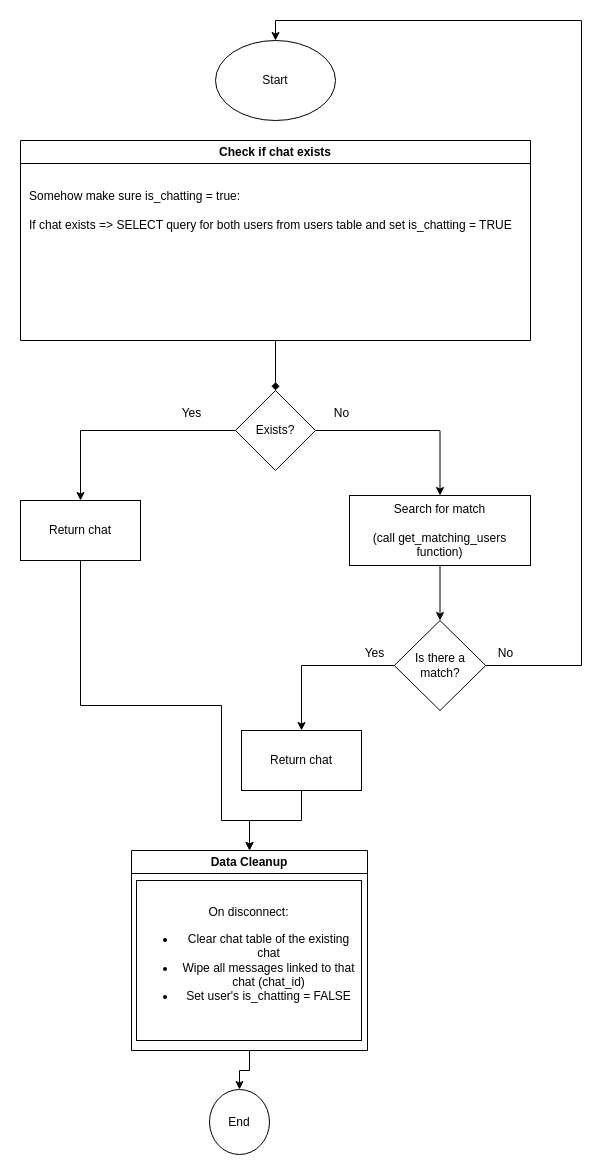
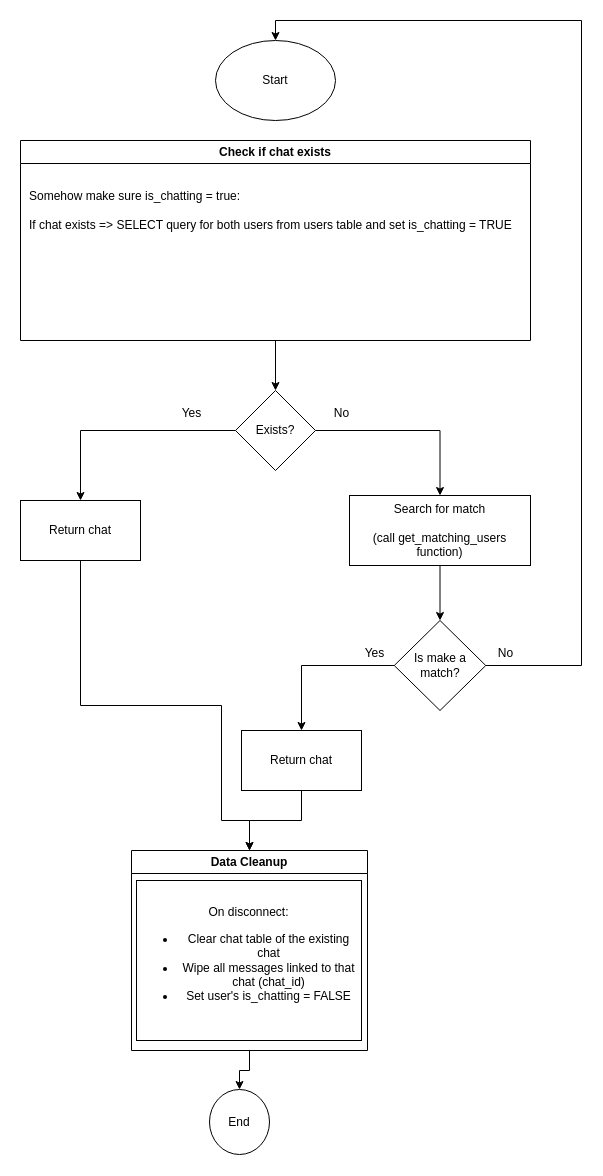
- <mxCell id="3" style="edgeStyle=orthogonalEdgeStyle;rounded=0;orthogonalLoop=1;jettySize=auto;html=1;exitX=0.5;exitY=1;exitDx=0;exitDy=0;entryX=0.5;entryY=0;entryDx=0;entryDy=0;endArrow=diamond;" edge="1" parent="1" source="4" target="8"><mxGeometry relative="1" as="geometry" /></mxCell>
+ <mxCell id="3" style="edgeStyle=orthogonalEdgeStyle;rounded=0;orthogonalLoop=1;jettySize=auto;html=1;exitX=0.5;exitY=1;exitDx=0;exitDy=0;entryX=0.5;entryY=0;entryDx=0;entryDy=0;" edge="1" parent="1" source="4" target="8"><mxGeometry relative="1" as="geometry" /></mxCell>
- <mxCell id="19" value="Is there a match?" style="rhombus;whiteSpace=wrap;html=1;" vertex="1" parent="1"><mxGeometry x="393.75" y="620" width="91.5" height="90" as="geometry" /></mxCell>
+ <mxCell id="19" value="Is make a match?" style="rhombus;whiteSpace=wrap;html=1;" vertex="1" parent="1"><mxGeometry x="393.75" y="620" width="91.5" height="90" as="geometry" /></mxCell>
